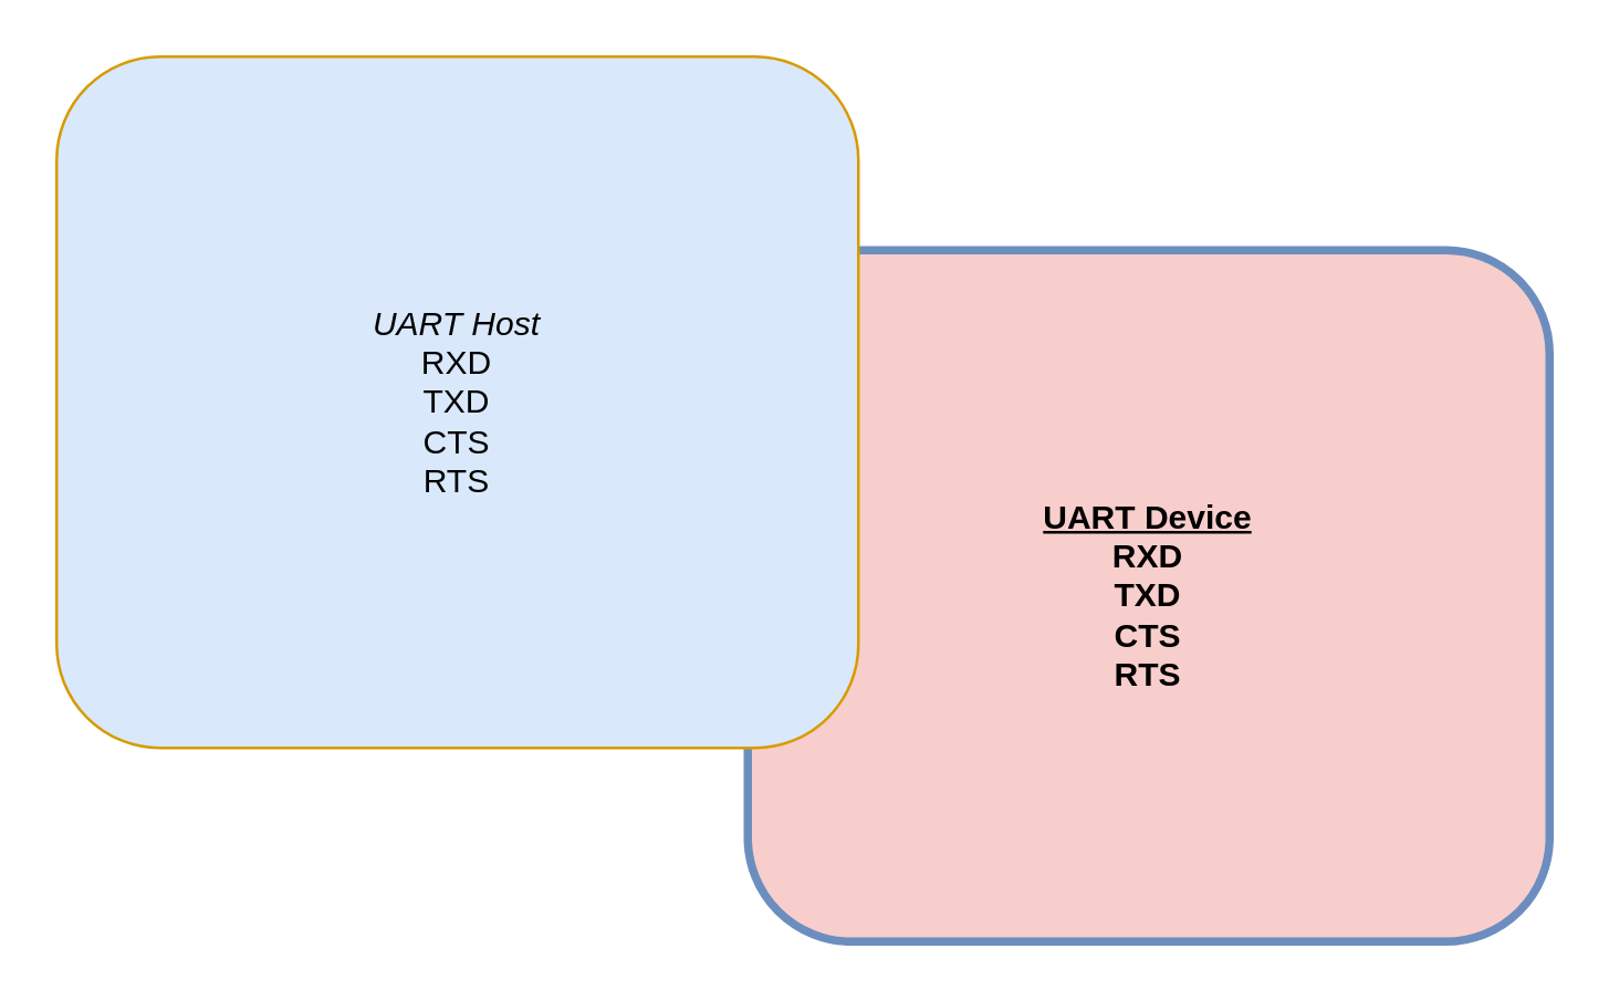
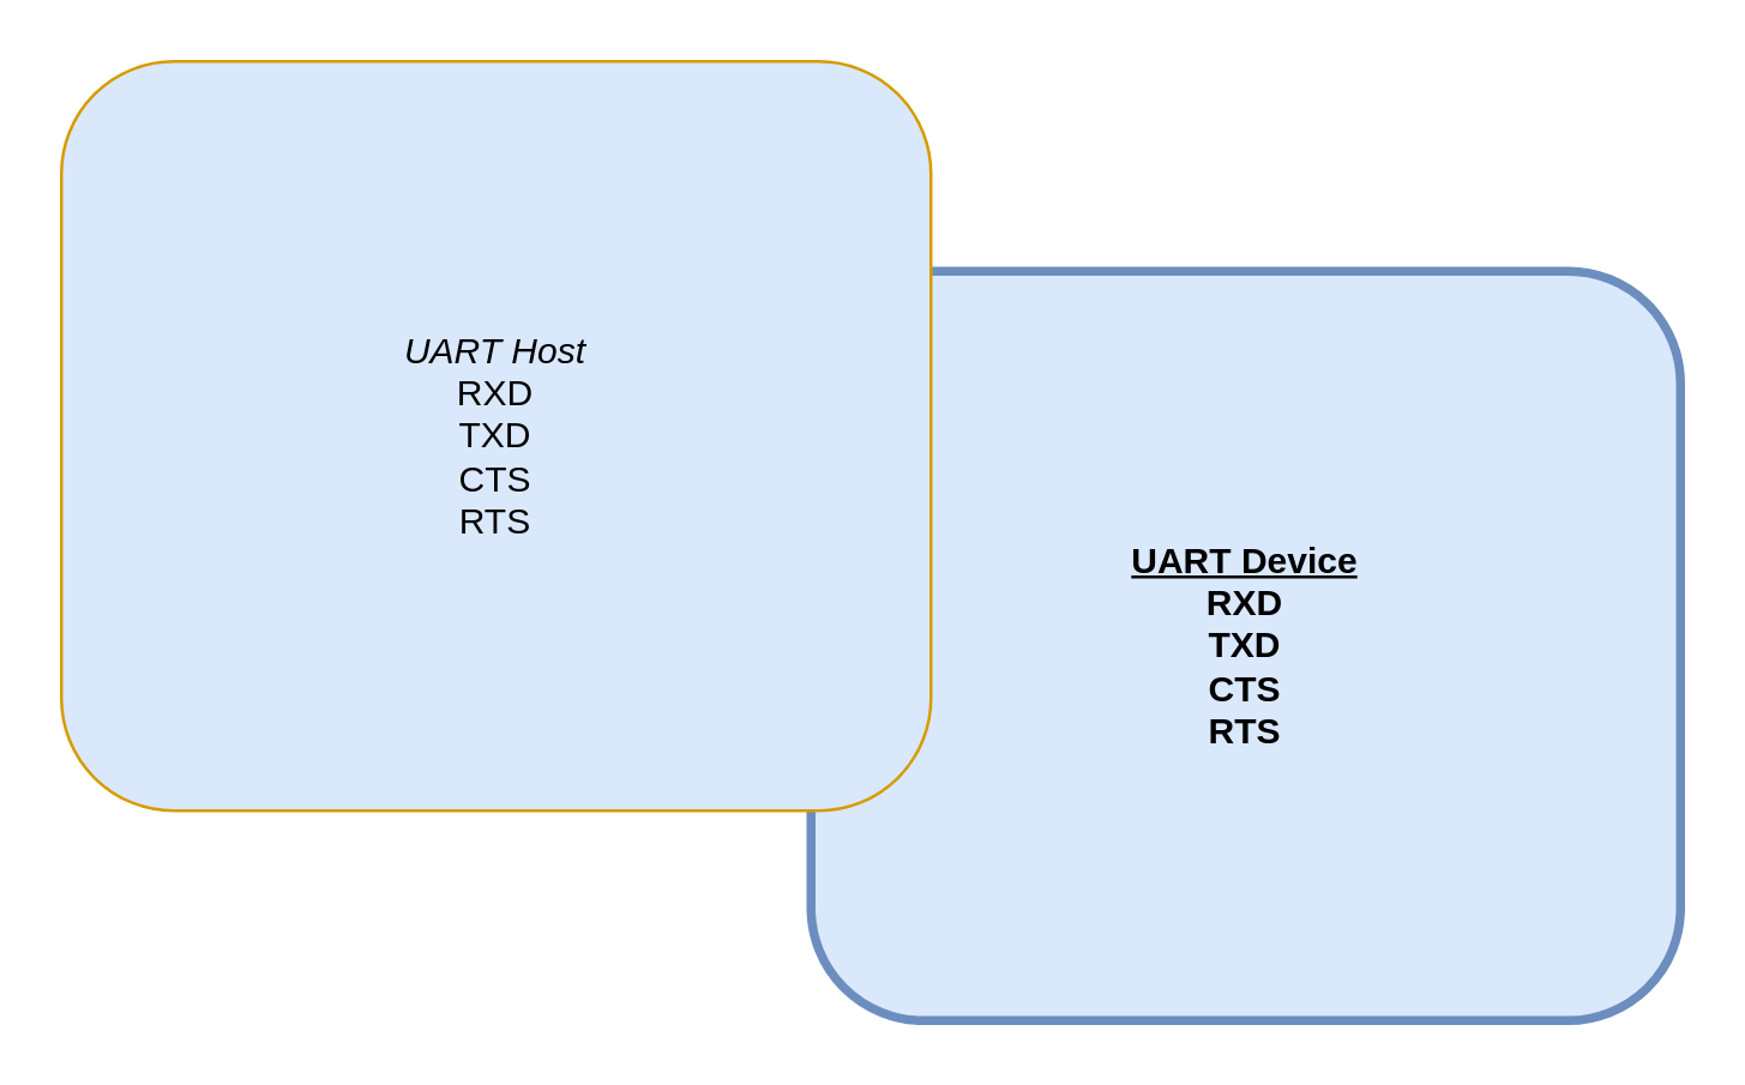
- <mxCell id="2" value="&lt;div&gt;&lt;div&gt;&lt;b&gt;&lt;u&gt;UART Device&lt;/u&gt;&lt;/b&gt;&lt;/div&gt;&lt;div&gt;&lt;b&gt;RXD&lt;/b&gt;&lt;/div&gt;&lt;div&gt;&lt;b&gt;TXD&lt;/b&gt;&lt;/div&gt;&lt;div&gt;&lt;b&gt;CTS&lt;/b&gt;&lt;/div&gt;&lt;div&gt;&lt;b&gt;RTS&lt;/b&gt;&lt;/div&gt;&lt;/div&gt;" style="rounded=1;whiteSpace=wrap;html=1;fillColor=#f8cecc;strokeColor=#6c8ebf;strokeWidth=3;" parent="1" vertex="1"><mxGeometry x="270" y="90" width="290" height="250" as="geometry" /></mxCell>
+ <mxCell id="2" value="&lt;div&gt;&lt;div&gt;&lt;b&gt;&lt;u&gt;UART Device&lt;/u&gt;&lt;/b&gt;&lt;/div&gt;&lt;div&gt;&lt;b&gt;RXD&lt;/b&gt;&lt;/div&gt;&lt;div&gt;&lt;b&gt;TXD&lt;/b&gt;&lt;/div&gt;&lt;div&gt;&lt;b&gt;CTS&lt;/b&gt;&lt;/div&gt;&lt;div&gt;&lt;b&gt;RTS&lt;/b&gt;&lt;/div&gt;&lt;/div&gt;" style="rounded=1;whiteSpace=wrap;html=1;fillColor=#dae8fc;strokeColor=#6c8ebf;strokeWidth=3;" parent="1" vertex="1"><mxGeometry x="270" y="90" width="290" height="250" as="geometry" /></mxCell>
